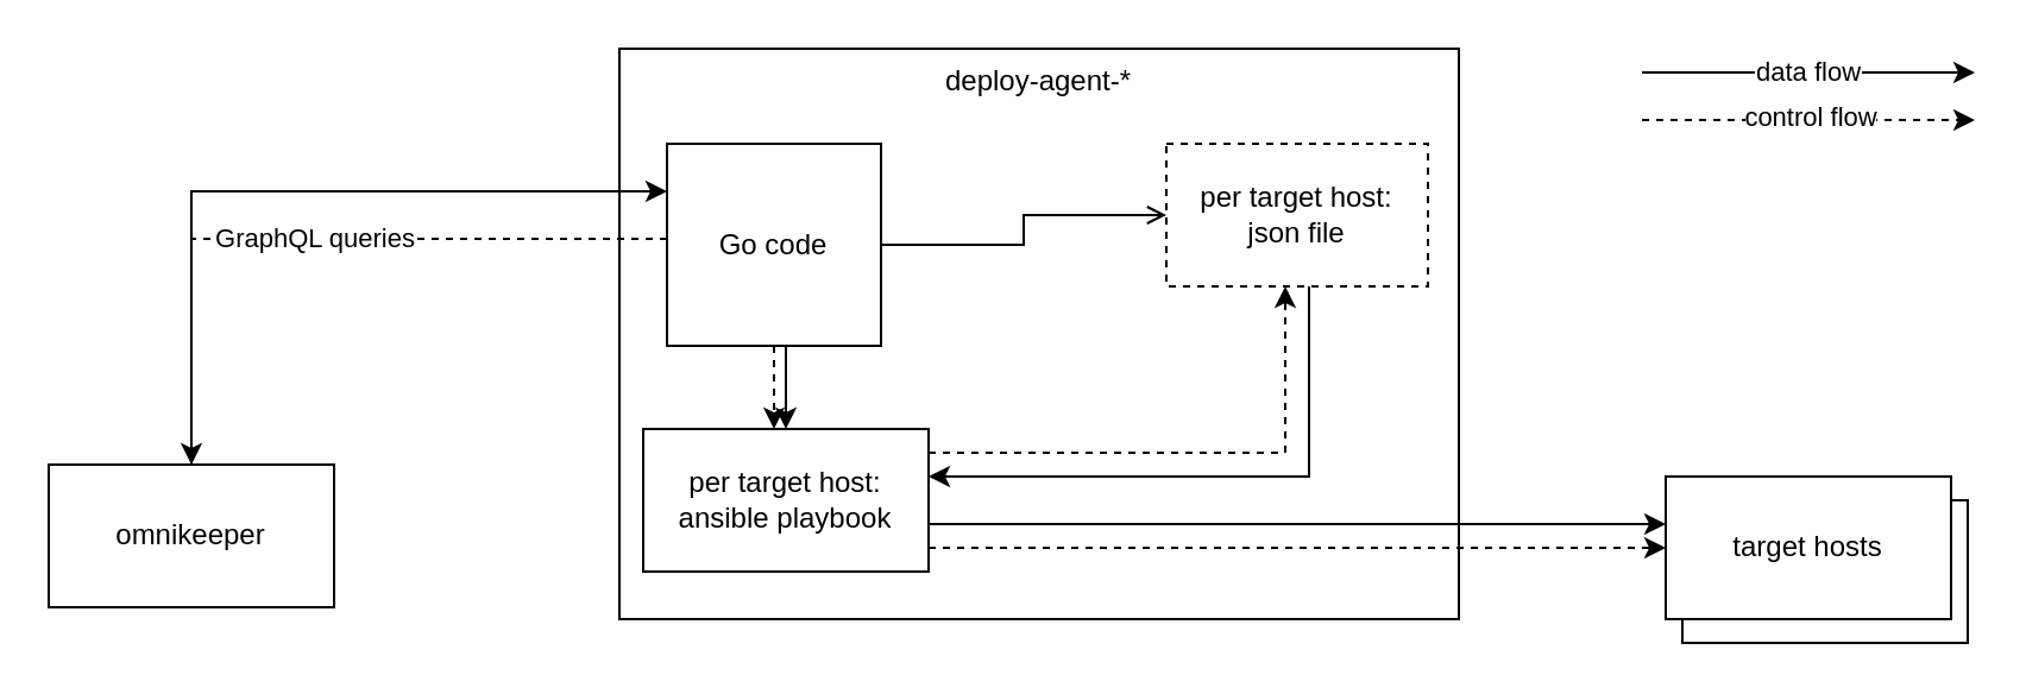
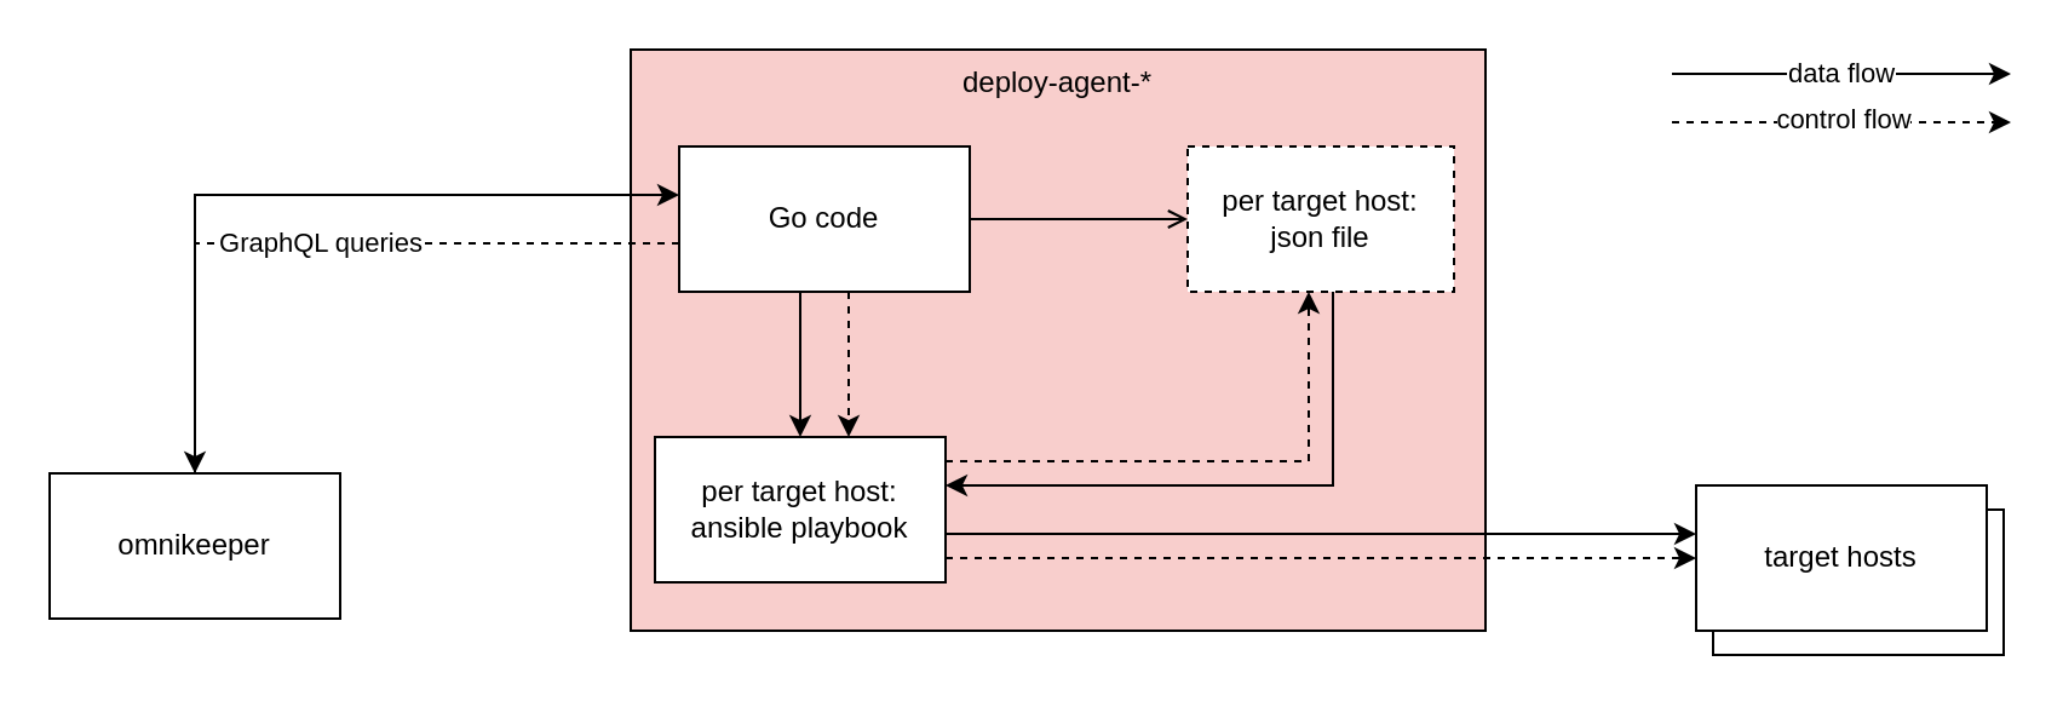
- <mxCell id="9" value="Go code" style="rounded=0;whiteSpace=wrap;html=1;" vertex="1" parent="1"><mxGeometry x="280" y="60" width="90" height="85" as="geometry" /></mxCell>
+ <mxCell id="9" value="Go code" style="rounded=0;whiteSpace=wrap;html=1;" vertex="1" parent="1"><mxGeometry x="280" y="60" width="120" height="60" as="geometry" /></mxCell>
- <mxCell id="4" value="deploy-agent-*" style="rounded=0;whiteSpace=wrap;html=1;verticalAlign=top;" vertex="1" parent="1"><mxGeometry x="260" y="20" width="353" height="240" as="geometry" /></mxCell>
+ <mxCell id="4" value="deploy-agent-*" style="rounded=0;whiteSpace=wrap;html=1;verticalAlign=top;fillColor=#f8cecc;" vertex="1" parent="1"><mxGeometry x="260" y="20" width="353" height="240" as="geometry" /></mxCell>
